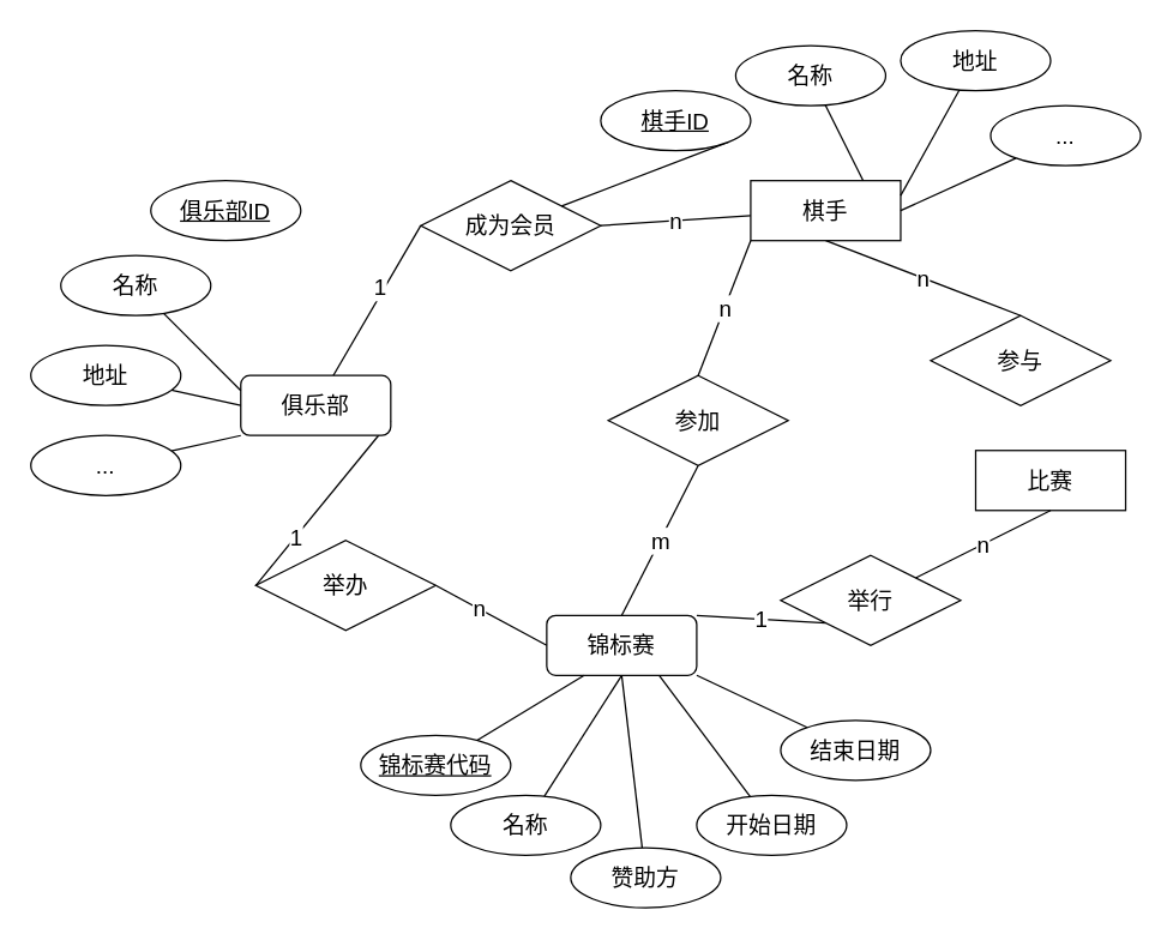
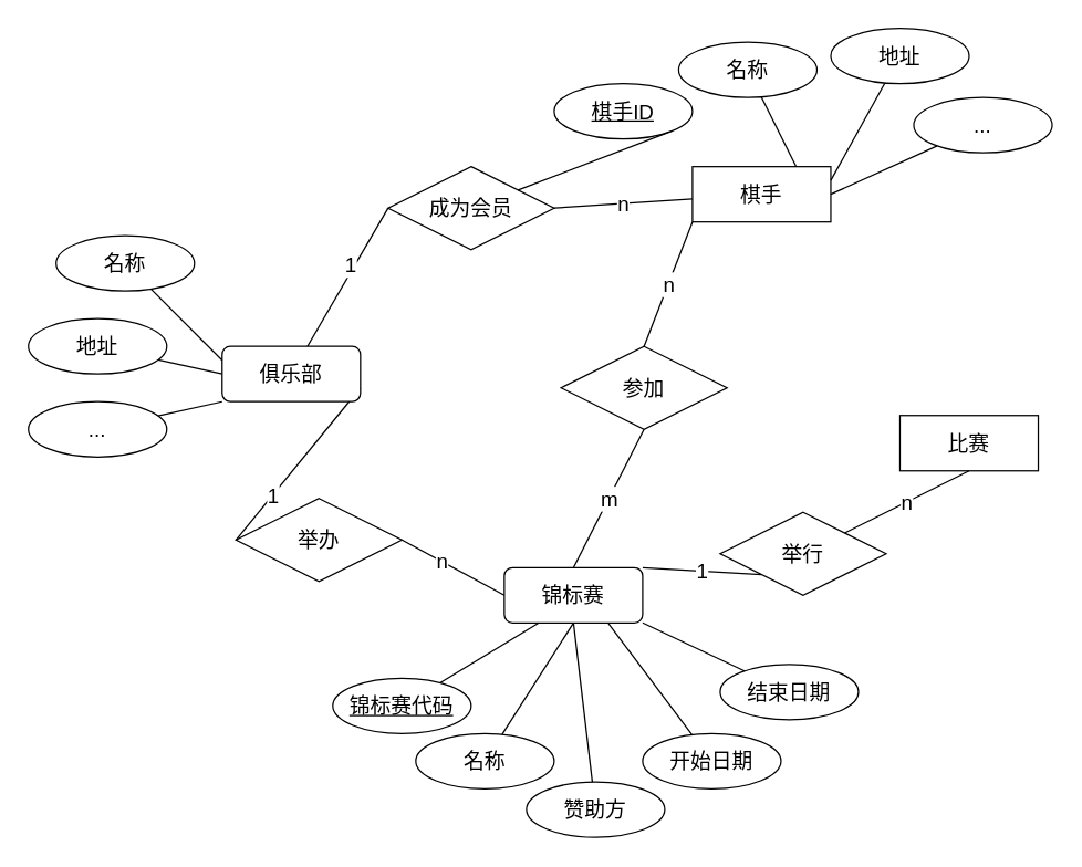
- <mxCell id="23" value="俱乐部ID" style="ellipse;whiteSpace=wrap;html=1;align=center;fontStyle=4;fontSize=15;" vertex="1" parent="1"><mxGeometry x="100" y="120" width="100" height="40" as="geometry" /></mxCell>
- <mxCell id="11" value="n" style="edgeStyle=none;rounded=0;orthogonalLoop=1;jettySize=auto;html=1;exitX=0.5;exitY=1;exitDx=0;exitDy=0;entryX=0.5;entryY=0;entryDx=0;entryDy=0;fontSize=15;endArrow=none;endFill=0;" edge="1" parent="1" source="13" target="20"><mxGeometry relative="1" as="geometry" /></mxCell>
- <mxCell id="20" value="参与" style="shape=rhombus;perimeter=rhombusPerimeter;whiteSpace=wrap;html=1;align=center;fontSize=15;" vertex="1" parent="1"><mxGeometry x="620" y="210" width="120" height="60" as="geometry" /></mxCell>
